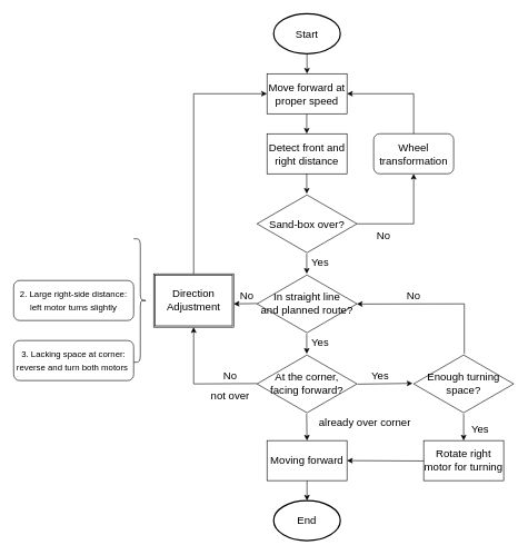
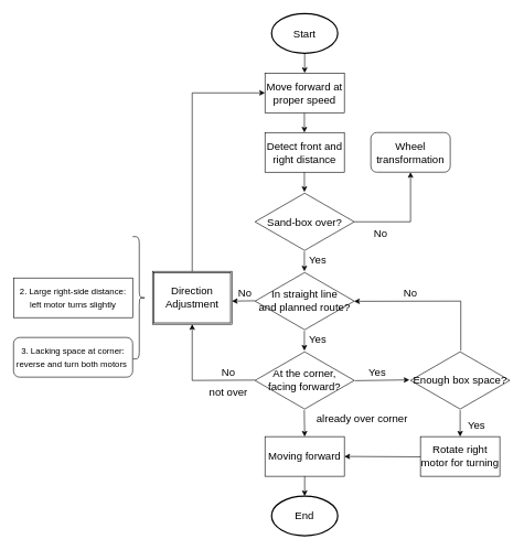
- <mxCell id="27" value="" style="endArrow=classic;html=1;rounded=0;fontSize=16;exitX=0.5;exitY=0;exitDx=0;exitDy=0;entryX=1;entryY=0.5;entryDx=0;entryDy=0;" edge="1" parent="1" source="26" target="24"><mxGeometry width="50" height="50" relative="1" as="geometry"><mxPoint x="620" y="190" as="sourcePoint" /><mxPoint x="670" y="140" as="targetPoint" /><Array as="points"><mxPoint x="620" y="140" /></Array></mxGeometry></mxCell>
- <mxCell id="41" value="&lt;font style=&quot;font-size: 13px;&quot;&gt;2. Large right-side distance:&lt;br&gt;left motor turns slightly&lt;br&gt;&lt;/font&gt;" style="rounded=1;whiteSpace=wrap;html=1;fontSize=16;" vertex="1" parent="1"><mxGeometry x="20" y="420" width="180" height="60" as="geometry" /></mxCell>
+ <mxCell id="41" value="&lt;font style=&quot;font-size: 13px;&quot;&gt;2. Large right-side distance:&lt;br&gt;left motor turns slightly&lt;br&gt;&lt;/font&gt;" style="whiteSpace=wrap;html=1;fontSize=16;rounded=0;" vertex="1" parent="1"><mxGeometry x="20" y="420" width="180" height="60" as="geometry" /></mxCell>
- <mxCell id="31" value="Enough turning space?" style="html=1;whiteSpace=wrap;aspect=fixed;shape=isoRectangle;fontSize=16;" vertex="1" parent="1"><mxGeometry x="620" y="530" width="150" height="90" as="geometry" /></mxCell>
+ <mxCell id="31" value="Enough box space?" style="html=1;whiteSpace=wrap;aspect=fixed;shape=isoRectangle;fontSize=16;" vertex="1" parent="1"><mxGeometry x="620" y="530" width="150" height="90" as="geometry" /></mxCell>
